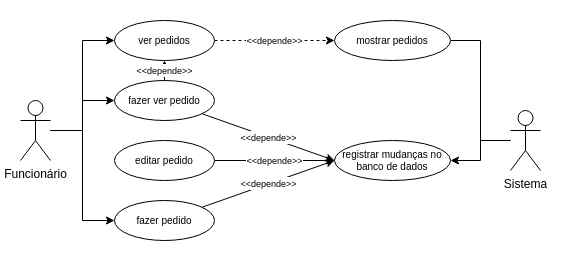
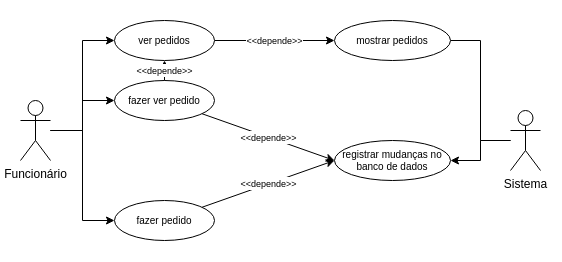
- <mxCell id="12" value="&lt;font style=&quot;font-size: 9px;&quot;&gt;&amp;lt;&amp;lt;depende&amp;gt;&amp;gt;&lt;/font&gt;" style="edgeStyle=orthogonalEdgeStyle;rounded=0;orthogonalLoop=1;jettySize=auto;html=1;entryX=0;entryY=0.5;entryDx=0;entryDy=0;dashed=1;" edge="1" parent="1" source="13" target="14"><mxGeometry relative="1" as="geometry" /></mxCell>
+ <mxCell id="12" value="&lt;font style=&quot;font-size: 9px;&quot;&gt;&amp;lt;&amp;lt;depende&amp;gt;&amp;gt;&lt;/font&gt;" style="edgeStyle=orthogonalEdgeStyle;rounded=0;orthogonalLoop=1;jettySize=auto;html=1;entryX=0;entryY=0.5;entryDx=0;entryDy=0;" edge="1" parent="1" source="13" target="14"><mxGeometry relative="1" as="geometry" /></mxCell>
- <mxCell id="16" value="editar pedido" style="ellipse;whiteSpace=wrap;html=1;fontSize=10;" vertex="1" parent="1"><mxGeometry x="114" y="140" width="100" height="40" as="geometry" /></mxCell>
- <mxCell id="15" value="&lt;font style=&quot;font-size: 9px;&quot;&gt;&amp;lt;&amp;lt;depende&amp;gt;&amp;gt;&lt;/font&gt;" style="rounded=0;orthogonalLoop=1;jettySize=auto;html=1;entryX=0;entryY=0.5;entryDx=0;entryDy=0;" edge="1" parent="1" source="16" target="11"><mxGeometry relative="1" as="geometry"><mxPoint x="320" y="130" as="targetPoint" /></mxGeometry></mxCell>
